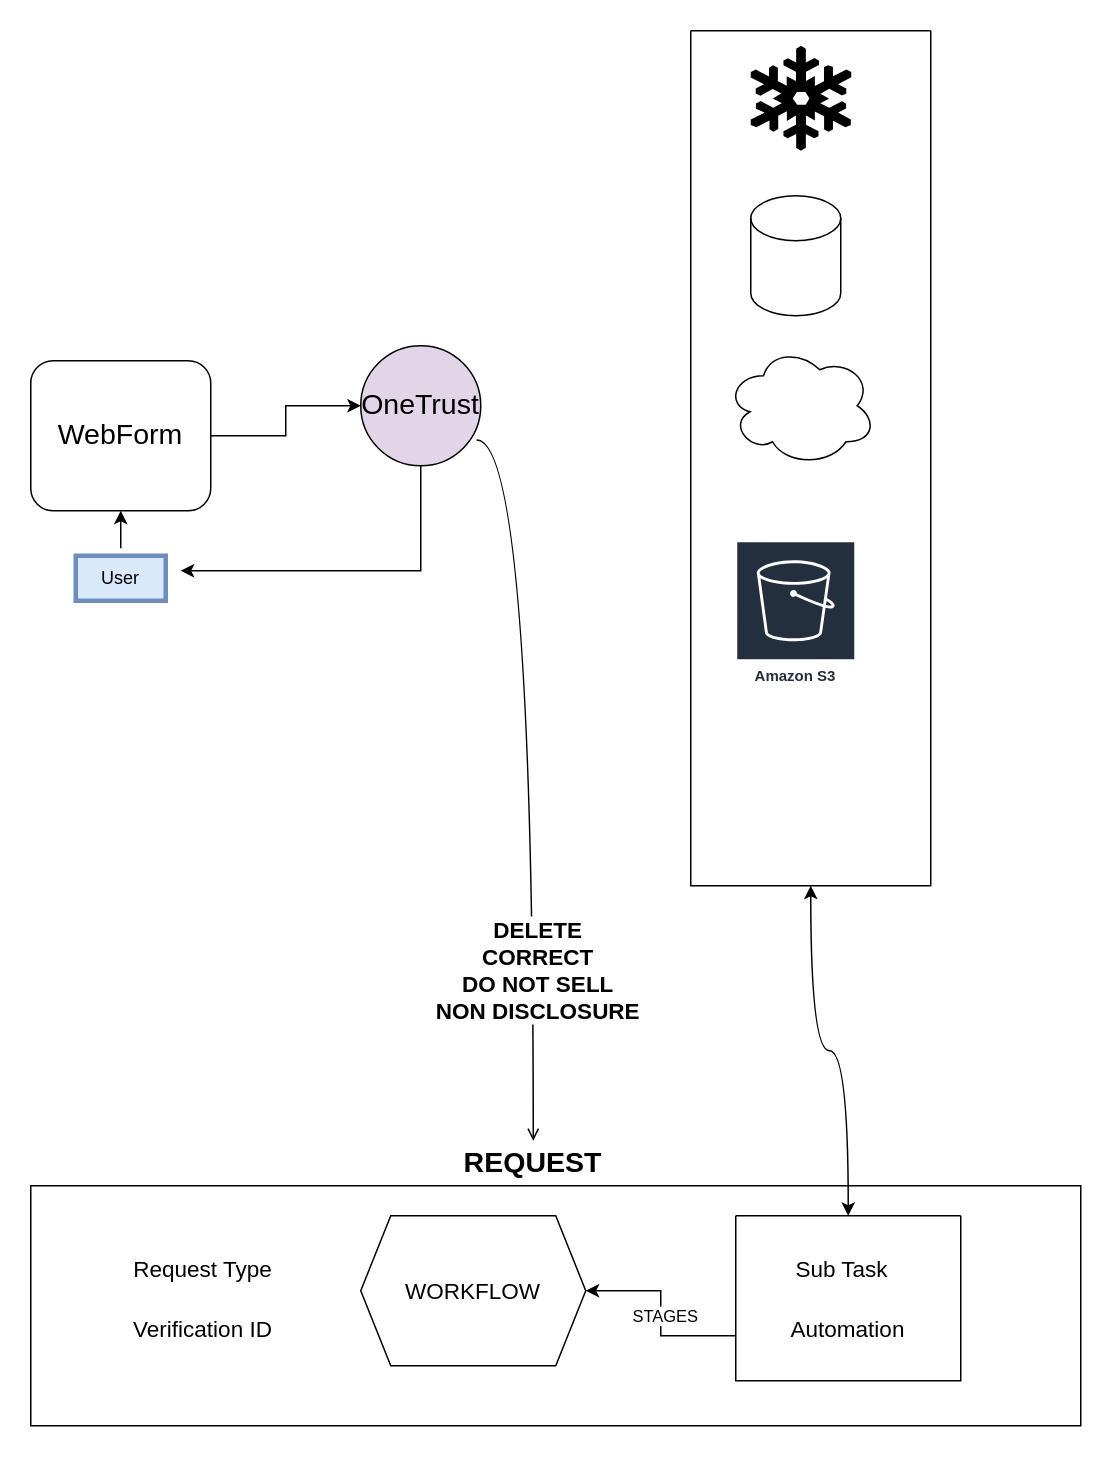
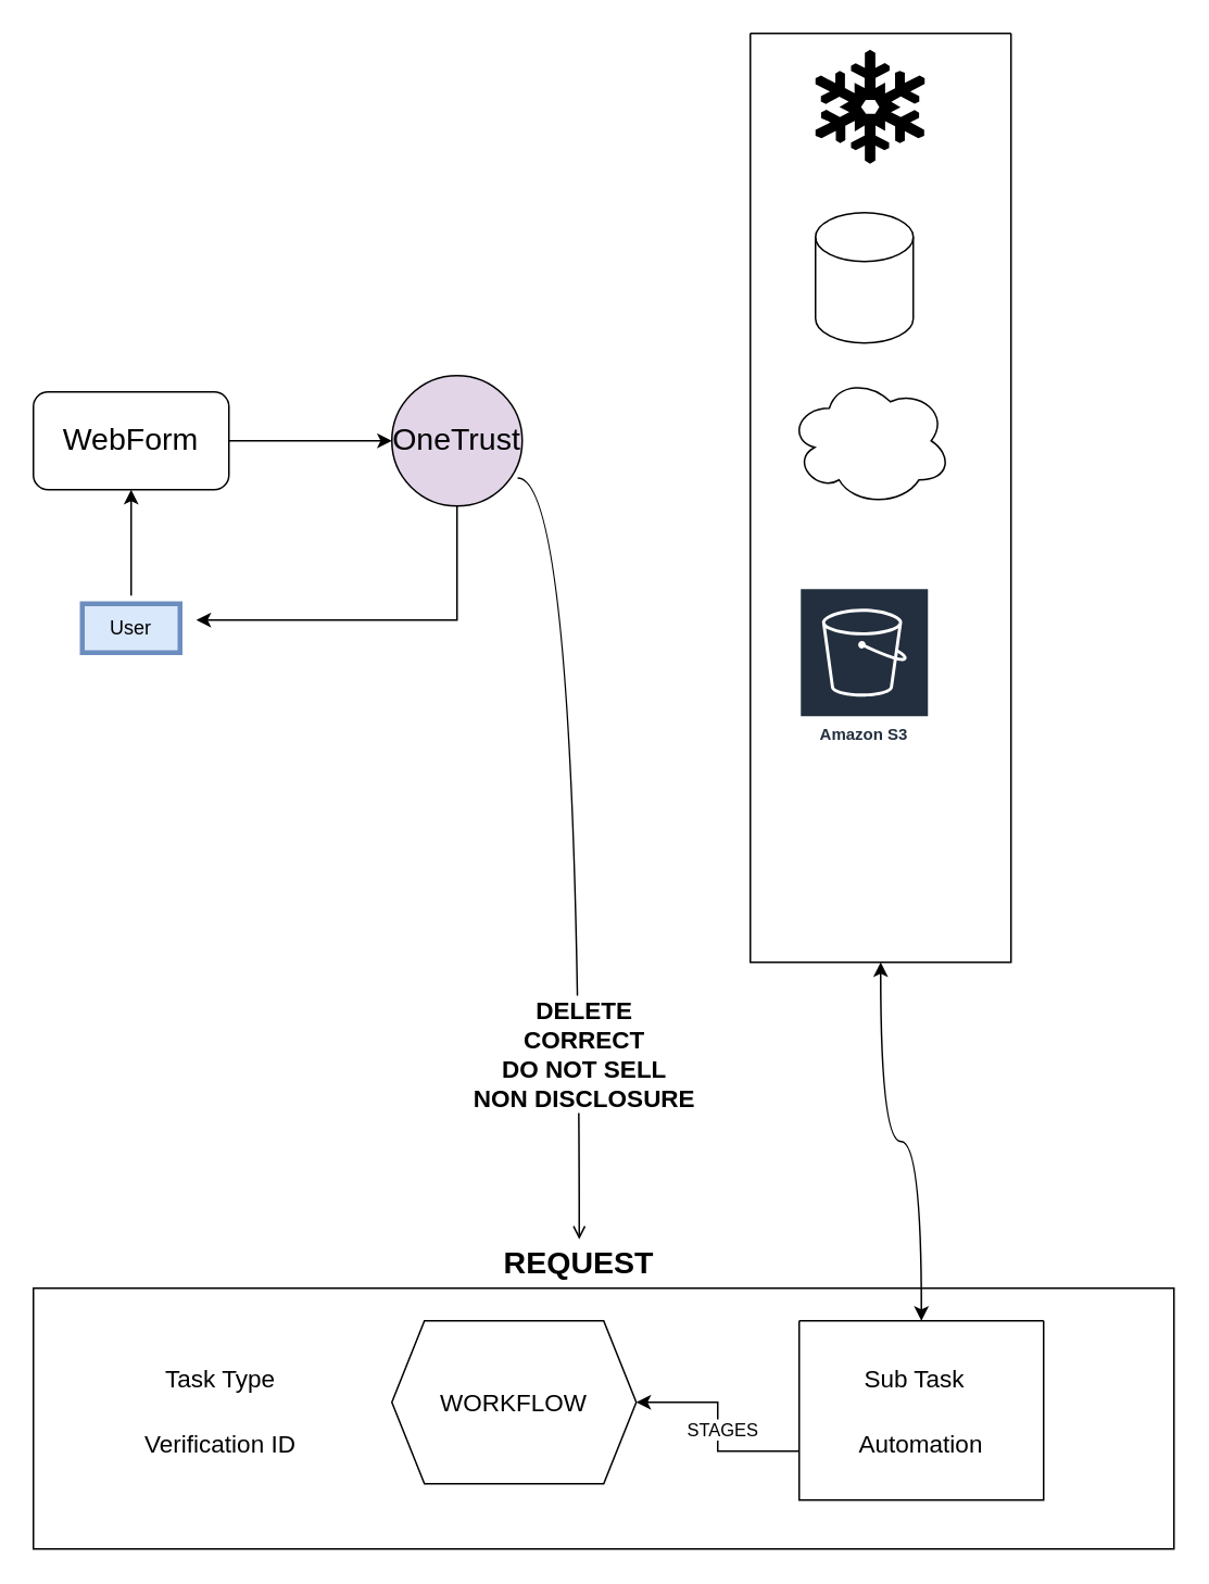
- <mxCell id="3" value="&lt;font style=&quot;font-size: 19px;&quot;&gt;WebForm&lt;/font&gt;" style="rounded=1;whiteSpace=wrap;html=1;" parent="1" vertex="1"><mxGeometry x="20" y="240" width="120" height="100" as="geometry" /></mxCell>
+ <mxCell id="3" value="&lt;font style=&quot;font-size: 19px;&quot;&gt;WebForm&lt;/font&gt;" style="rounded=1;whiteSpace=wrap;html=1;" parent="1" vertex="1"><mxGeometry x="20" y="240" width="120" height="60" as="geometry" /></mxCell>
- <mxCell id="18" value="&lt;font style=&quot;font-size: 15px;&quot;&gt;Request Type&lt;/font&gt;" style="text;html=1;align=center;verticalAlign=middle;whiteSpace=wrap;rounded=0;" vertex="1" parent="1"><mxGeometry x="60" y="830" width="150" height="30" as="geometry" /></mxCell>
+ <mxCell id="18" value="&lt;font style=&quot;font-size: 15px;&quot;&gt;Task Type&lt;/font&gt;" style="text;html=1;align=center;verticalAlign=middle;whiteSpace=wrap;rounded=0;" vertex="1" parent="1"><mxGeometry x="60" y="830" width="150" height="30" as="geometry" /></mxCell>
